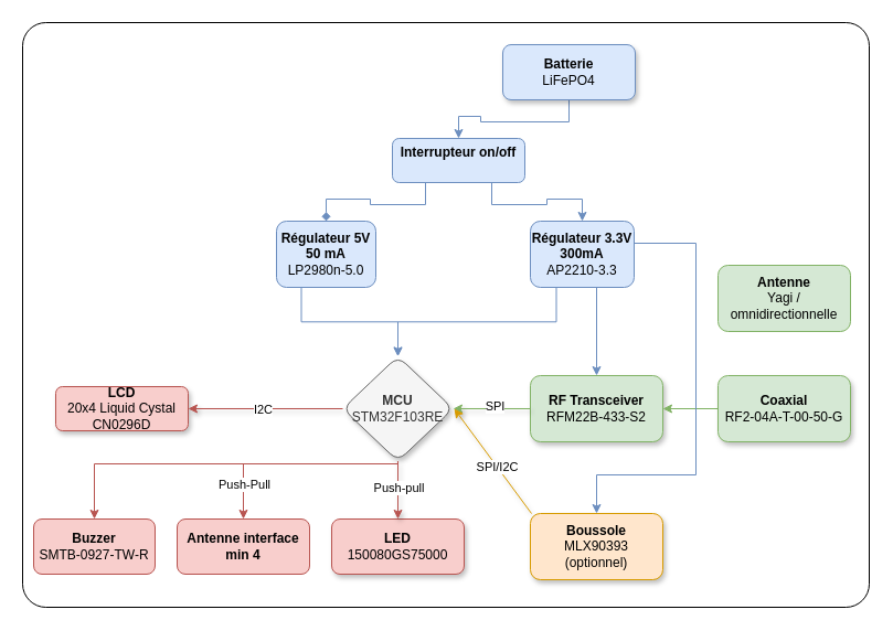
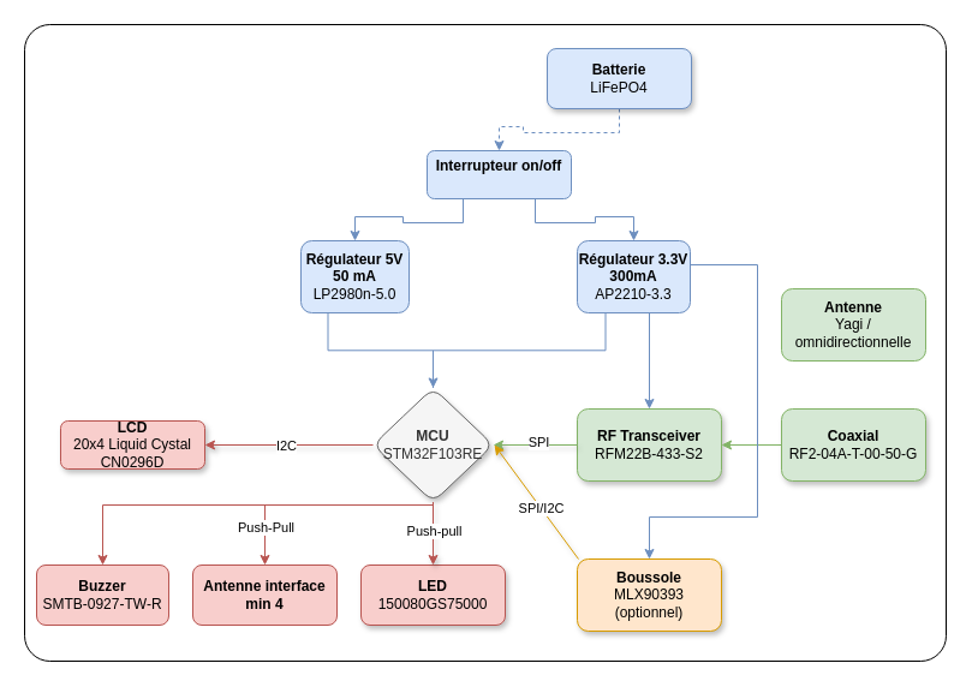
- <mxCell id="14" style="edgeStyle=orthogonalEdgeStyle;rounded=0;orthogonalLoop=1;jettySize=auto;html=1;exitX=0.5;exitY=1;exitDx=0;exitDy=0;fillColor=#dae8fc;strokeColor=#6c8ebf;" parent="1" source="15" target="33" edge="1"><mxGeometry relative="1" as="geometry" /></mxCell>
+ <mxCell id="14" style="edgeStyle=orthogonalEdgeStyle;rounded=0;orthogonalLoop=1;jettySize=auto;html=1;exitX=0.5;exitY=1;exitDx=0;exitDy=0;fillColor=#dae8fc;strokeColor=#6c8ebf;dashed=1;" parent="1" source="15" target="33" edge="1"><mxGeometry relative="1" as="geometry" /></mxCell>
- <mxCell id="31" style="edgeStyle=orthogonalEdgeStyle;rounded=0;orthogonalLoop=1;jettySize=auto;html=1;exitX=0.25;exitY=1;exitDx=0;exitDy=0;fillColor=#dae8fc;strokeColor=#6c8ebf;endArrow=diamond;" parent="1" source="33" target="29" edge="1"><mxGeometry relative="1" as="geometry" /></mxCell>
+ <mxCell id="31" style="edgeStyle=orthogonalEdgeStyle;rounded=0;orthogonalLoop=1;jettySize=auto;html=1;exitX=0.25;exitY=1;exitDx=0;exitDy=0;fillColor=#dae8fc;strokeColor=#6c8ebf;" parent="1" source="33" target="29" edge="1"><mxGeometry relative="1" as="geometry" /></mxCell>
- <mxCell id="24" style="edgeStyle=orthogonalEdgeStyle;rounded=0;orthogonalLoop=1;jettySize=auto;html=1;exitX=0.25;exitY=1;exitDx=0;exitDy=0;entryX=0.5;entryY=0;entryDx=0;entryDy=0;fillColor=#dae8fc;strokeColor=#6c8ebf;" parent="1" source="27" target="6" edge="1"><mxGeometry relative="1" as="geometry" /></mxCell>
+ <mxCell id="24" style="edgeStyle=orthogonalEdgeStyle;rounded=0;orthogonalLoop=1;jettySize=auto;html=1;exitX=0.25;exitY=1;exitDx=0;exitDy=0;entryX=0.5;entryY=0;entryDx=0;entryDy=0;fillColor=#dae8fc;strokeColor=#6c8ebf;endArrow=none;" parent="1" source="27" target="6" edge="1"><mxGeometry relative="1" as="geometry" /></mxCell>
